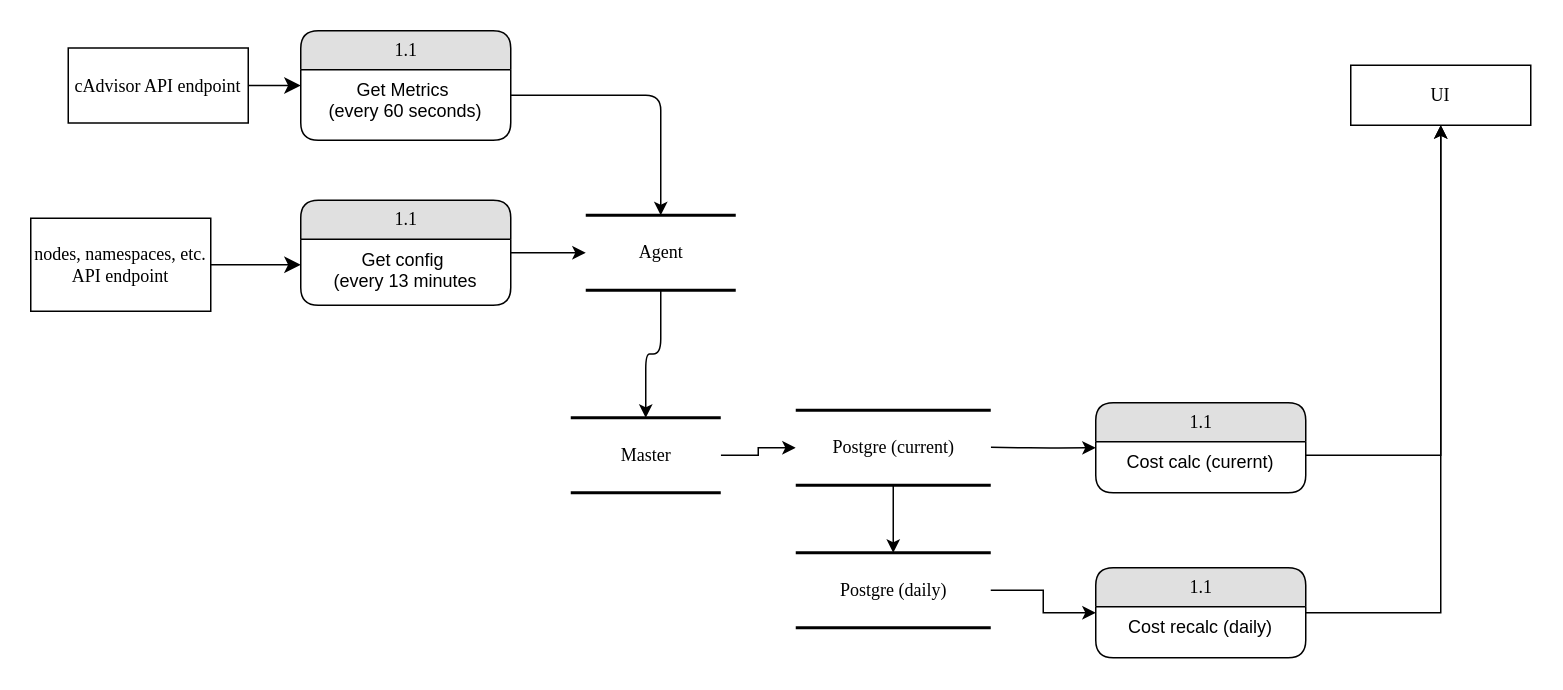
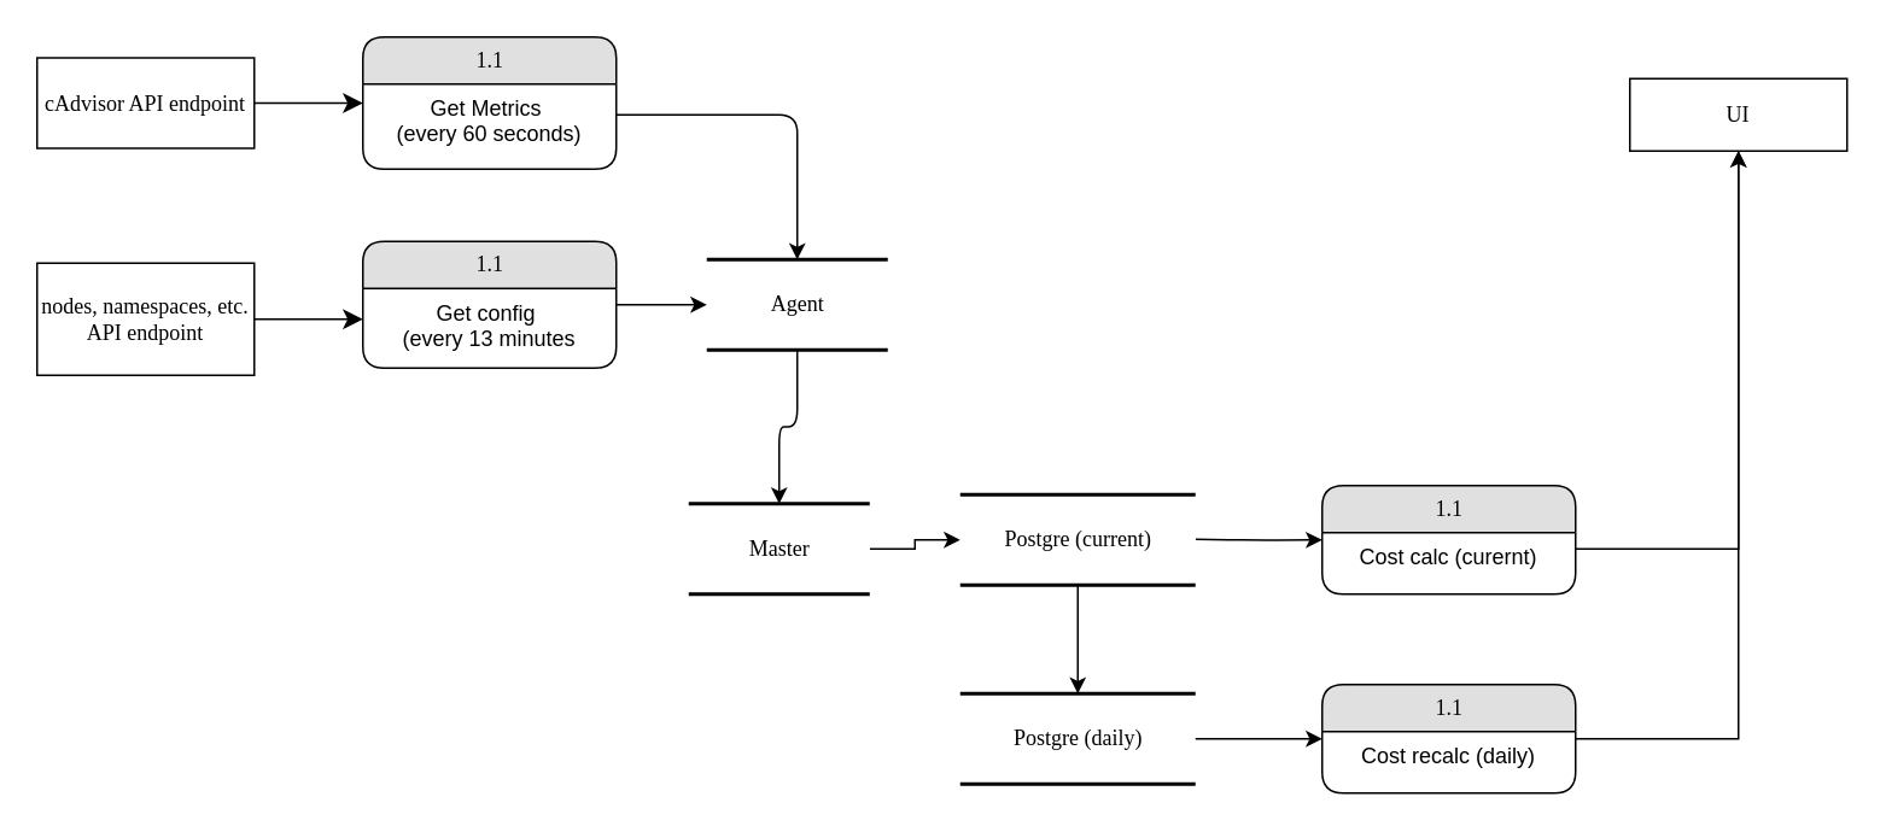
- <mxCell id="5" value="cAdvisor API endpoint" style="whiteSpace=wrap;html=1;rounded=0;shadow=0;comic=0;labelBackgroundColor=none;strokeWidth=1;fontFamily=Verdana;fontSize=12;align=center;" parent="1" vertex="1"><mxGeometry x="45" y="31.5" width="120" height="50" as="geometry" /></mxCell>
+ <mxCell id="5" value="cAdvisor API endpoint" style="whiteSpace=wrap;html=1;rounded=0;shadow=0;comic=0;labelBackgroundColor=none;strokeWidth=1;fontFamily=Verdana;fontSize=12;align=center;" parent="1" vertex="1"><mxGeometry x="20" y="31.5" width="120" height="50" as="geometry" /></mxCell>
- <mxCell id="19" value="Postgre (daily)" style="html=1;rounded=0;shadow=0;comic=0;labelBackgroundColor=none;strokeWidth=2;fontFamily=Verdana;fontSize=12;align=center;shape=mxgraph.ios7ui.horLines;" vertex="1" parent="1"><mxGeometry x="530" y="368" width="130" height="50" as="geometry" /></mxCell>
+ <mxCell id="19" value="Postgre (daily)" style="html=1;rounded=0;shadow=0;comic=0;labelBackgroundColor=none;strokeWidth=2;fontFamily=Verdana;fontSize=12;align=center;shape=mxgraph.ios7ui.horLines;" vertex="1" parent="1"><mxGeometry x="530" y="383" width="130" height="50" as="geometry" /></mxCell>
